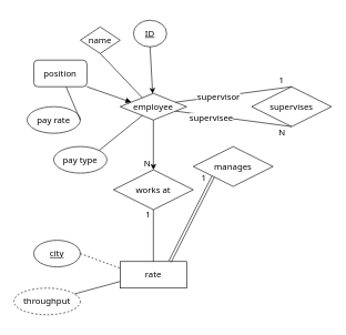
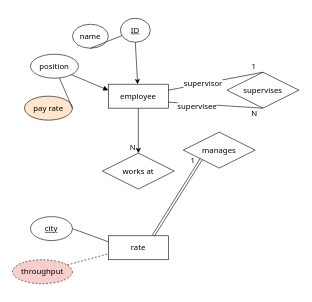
- <mxCell id="5" value="name" style="rhombus;whiteSpace=wrap;html=1;align=center;fontSize=13;fontFamily=Noto Sans;fontSource=https%3A%2F%2Ffonts.googleapis.com%2Fcss%3Ffamily%3DNoto%2BSans;" parent="1" vertex="1"><mxGeometry x="120" y="40" width="60" height="40" as="geometry" /></mxCell>
+ <mxCell id="5" value="name" style="ellipse;whiteSpace=wrap;html=1;align=center;fontSize=13;fontFamily=Noto Sans;fontSource=https%3A%2F%2Ffonts.googleapis.com%2Fcss%3Ffamily%3DNoto%2BSans;" parent="1" vertex="1"><mxGeometry x="120" y="40" width="60" height="40" as="geometry" /></mxCell>
- <mxCell id="9" value="position" style="whiteSpace=wrap;html=1;align=center;fontSize=13;fontFamily=Noto Sans;fontSource=https%3A%2F%2Ffonts.googleapis.com%2Fcss%3Ffamily%3DNoto%2BSans;rounded=1;" parent="1" vertex="1"><mxGeometry x="50" y="90" width="80" height="40" as="geometry" /></mxCell>
+ <mxCell id="9" value="position" style="ellipse;whiteSpace=wrap;html=1;align=center;fontSize=13;fontFamily=Noto Sans;fontSource=https%3A%2F%2Ffonts.googleapis.com%2Fcss%3Ffamily%3DNoto%2BSans;" parent="1" vertex="1"><mxGeometry x="50" y="90" width="80" height="40" as="geometry" /></mxCell>
- <mxCell id="8" value="" style="endArrow=none;html=1;rounded=0;exitX=0.5;exitY=1;exitDx=0;exitDy=0;entryX=0.25;entryY=0;entryDx=0;entryDy=0;fontSize=13;fontFamily=Noto Sans;fontSource=https%3A%2F%2Ffonts.googleapis.com%2Fcss%3Ffamily%3DNoto%2BSans;" parent="1" source="5" target="4" edge="1"><mxGeometry relative="1" as="geometry"><mxPoint x="160" y="90" as="sourcePoint" /><mxPoint x="163.889" y="160" as="targetPoint" /></mxGeometry></mxCell>
+ <mxCell id="8" value="" style="endArrow=none;html=1;rounded=0;exitX=0.5;exitY=1;exitDx=0;exitDy=0;fontSize=13;fontFamily=Noto Sans;fontSource=https%3A%2F%2Ffonts.googleapis.com%2Fcss%3Ffamily%3DNoto%2BSans;" parent="1" source="5" target="6" edge="1"><mxGeometry relative="1" as="geometry"><mxPoint x="160" y="90" as="sourcePoint" /><mxPoint x="163.889" y="160" as="targetPoint" /></mxGeometry></mxCell>
- <mxCell id="4" value="employee" style="rhombus;whiteSpace=wrap;html=1;align=center;fontSize=13;fontFamily=Noto Sans;fontSource=https%3A%2F%2Ffonts.googleapis.com%2Fcss%3Ffamily%3DNoto%2BSans;" parent="1" vertex="1"><mxGeometry x="180" y="140" width="100" height="40" as="geometry" /></mxCell>
+ <mxCell id="4" value="employee" style="whiteSpace=wrap;html=1;align=center;fontSize=13;fontFamily=Noto Sans;fontSource=https%3A%2F%2Ffonts.googleapis.com%2Fcss%3Ffamily%3DNoto%2BSans;" parent="1" vertex="1"><mxGeometry x="180" y="140" width="100" height="40" as="geometry" /></mxCell>
- <mxCell id="28" value="supervises" style="shape=rhombus;perimeter=rhombusPerimeter;whiteSpace=wrap;html=1;align=center;fontSize=13;fontFamily=Noto Sans;fontSource=https%3A%2F%2Ffonts.googleapis.com%2Fcss%3Ffamily%3DNoto%2BSans;" parent="1" vertex="1"><mxGeometry x="378" y="130" width="120" height="60" as="geometry" /></mxCell>
+ <mxCell id="28" value="supervises" style="shape=rhombus;perimeter=rhombusPerimeter;whiteSpace=wrap;html=1;align=center;fontSize=13;fontFamily=Noto Sans;fontSource=https%3A%2F%2Ffonts.googleapis.com%2Fcss%3Ffamily%3DNoto%2BSans;" parent="1" vertex="1"><mxGeometry x="378" y="120" width="120" height="60" as="geometry" /></mxCell>
- <mxCell id="11" value="pay rate" style="ellipse;whiteSpace=wrap;html=1;align=center;fontSize=13;fontFamily=Noto Sans;fontSource=https%3A%2F%2Ffonts.googleapis.com%2Fcss%3Ffamily%3DNoto%2BSans;" parent="1" vertex="1"><mxGeometry x="40" y="160" width="80" height="40" as="geometry" /></mxCell>
+ <mxCell id="11" value="pay rate" style="ellipse;whiteSpace=wrap;html=1;align=center;fontSize=13;fontFamily=Noto Sans;fontSource=https%3A%2F%2Ffonts.googleapis.com%2Fcss%3Ffamily%3DNoto%2BSans;fillColor=#ffe6cc;" parent="1" vertex="1"><mxGeometry x="40" y="160" width="80" height="40" as="geometry" /></mxCell>
- <mxCell id="14" value="" style="endArrow=none;html=1;rounded=0;entryX=0.25;entryY=1;entryDx=0;entryDy=0;exitX=1;exitY=0;exitDx=0;exitDy=0;fontSize=13;fontFamily=Noto Sans;fontSource=https%3A%2F%2Ffonts.googleapis.com%2Fcss%3Ffamily%3DNoto%2BSans;" parent="1" source="13" target="4" edge="1"><mxGeometry relative="1" as="geometry"><mxPoint x="140" y="230" as="sourcePoint" /><mxPoint x="190" y="180" as="targetPoint" /></mxGeometry></mxCell>
- <mxCell id="13" value="pay type" style="ellipse;whiteSpace=wrap;html=1;align=center;fontSize=13;fontFamily=Noto Sans;fontSource=https%3A%2F%2Ffonts.googleapis.com%2Fcss%3Ffamily%3DNoto%2BSans;" parent="1" vertex="1"><mxGeometry x="80" y="220" width="80" height="40" as="geometry" /></mxCell>
- <mxCell id="21" value="manages" style="shape=rhombus;perimeter=rhombusPerimeter;whiteSpace=wrap;html=1;align=center;fontSize=13;fontFamily=Noto Sans;fontSource=https%3A%2F%2Ffonts.googleapis.com%2Fcss%3Ffamily%3DNoto%2BSans;" parent="1" vertex="1"><mxGeometry x="290" y="220" width="120" height="60" as="geometry" /></mxCell>
+ <mxCell id="21" value="manages" style="shape=rhombus;perimeter=rhombusPerimeter;whiteSpace=wrap;html=1;align=center;fontSize=13;fontFamily=Noto Sans;fontSource=https%3A%2F%2Ffonts.googleapis.com%2Fcss%3Ffamily%3DNoto%2BSans;" parent="1" vertex="1"><mxGeometry x="305" y="220" width="120" height="60" as="geometry" /></mxCell>
- <mxCell id="19" value="" style="endArrow=none;html=1;rounded=0;exitX=0.5;exitY=0;exitDx=0;exitDy=0;fontSize=13;fontFamily=Noto Sans;fontSource=https%3A%2F%2Ffonts.googleapis.com%2Fcss%3Ffamily%3DNoto%2BSans;" parent="1" source="16" target="15" edge="1"><mxGeometry relative="1" as="geometry"><mxPoint x="320" y="270" as="sourcePoint" /><mxPoint x="230" y="350" as="targetPoint" /></mxGeometry></mxCell>
- <mxCell id="20" value="1" style="resizable=0;html=1;align=right;verticalAlign=bottom;rotation=0;fontSize=13;fontFamily=Noto Sans;fontSource=https%3A%2F%2Ffonts.googleapis.com%2Fcss%3Ffamily%3DNoto%2BSans;" parent="19" connectable="0" vertex="1"><mxGeometry x="1" relative="1" as="geometry"><mxPoint x="-4" y="17" as="offset" /></mxGeometry></mxCell>
- <mxCell id="25" value="" style="endArrow=none;html=1;rounded=0;entryX=0;entryY=0.25;entryDx=0;entryDy=0;exitX=1;exitY=0.5;exitDx=0;exitDy=0;fontSize=13;fontFamily=Noto Sans;fontSource=https%3A%2F%2Ffonts.googleapis.com%2Fcss%3Ffamily%3DNoto%2BSans;dashed=1;" parent="1" source="24" target="16" edge="1"><mxGeometry relative="1" as="geometry"><mxPoint x="103.284" y="475.858" as="sourcePoint" /><mxPoint x="160" y="430" as="targetPoint" /></mxGeometry></mxCell>
+ <mxCell id="25" value="" style="endArrow=none;html=1;rounded=0;entryX=0;entryY=0.25;entryDx=0;entryDy=0;exitX=1;exitY=0.5;exitDx=0;exitDy=0;fontSize=13;fontFamily=Noto Sans;fontSource=https%3A%2F%2Ffonts.googleapis.com%2Fcss%3Ffamily%3DNoto%2BSans;" parent="1" source="24" target="16" edge="1"><mxGeometry relative="1" as="geometry"><mxPoint x="103.284" y="475.858" as="sourcePoint" /><mxPoint x="160" y="430" as="targetPoint" /></mxGeometry></mxCell>
- <mxCell id="27" value="" style="endArrow=none;html=1;rounded=0;entryX=0;entryY=0.75;entryDx=0;entryDy=0;fontSize=13;fontFamily=Noto Sans;fontSource=https%3A%2F%2Ffonts.googleapis.com%2Fcss%3Ffamily%3DNoto%2BSans;" parent="1" source="26" target="16" edge="1"><mxGeometry relative="1" as="geometry"><mxPoint x="130" y="403" as="sourcePoint" /><mxPoint x="190" y="425" as="targetPoint" /></mxGeometry></mxCell>
+ <mxCell id="27" value="" style="endArrow=none;html=1;rounded=0;entryX=0;entryY=0.75;entryDx=0;entryDy=0;fontSize=13;fontFamily=Noto Sans;fontSource=https%3A%2F%2Ffonts.googleapis.com%2Fcss%3Ffamily%3DNoto%2BSans;dashed=1;" parent="1" source="26" target="16" edge="1"><mxGeometry relative="1" as="geometry"><mxPoint x="130" y="403" as="sourcePoint" /><mxPoint x="190" y="425" as="targetPoint" /></mxGeometry></mxCell>
- <mxCell id="26" value="throughput" style="ellipse;whiteSpace=wrap;html=1;align=center;dashed=1;fontSize=13;fontFamily=Noto Sans;fontSource=https%3A%2F%2Ffonts.googleapis.com%2Fcss%3Ffamily%3DNoto%2BSans;" parent="1" vertex="1"><mxGeometry x="20" y="433" width="100" height="40" as="geometry" /></mxCell>
+ <mxCell id="26" value="throughput" style="ellipse;whiteSpace=wrap;html=1;align=center;dashed=1;fontSize=13;fontFamily=Noto Sans;fontSource=https%3A%2F%2Ffonts.googleapis.com%2Fcss%3Ffamily%3DNoto%2BSans;fillColor=#f8cecc;" parent="1" vertex="1"><mxGeometry x="20" y="433" width="100" height="40" as="geometry" /></mxCell>
